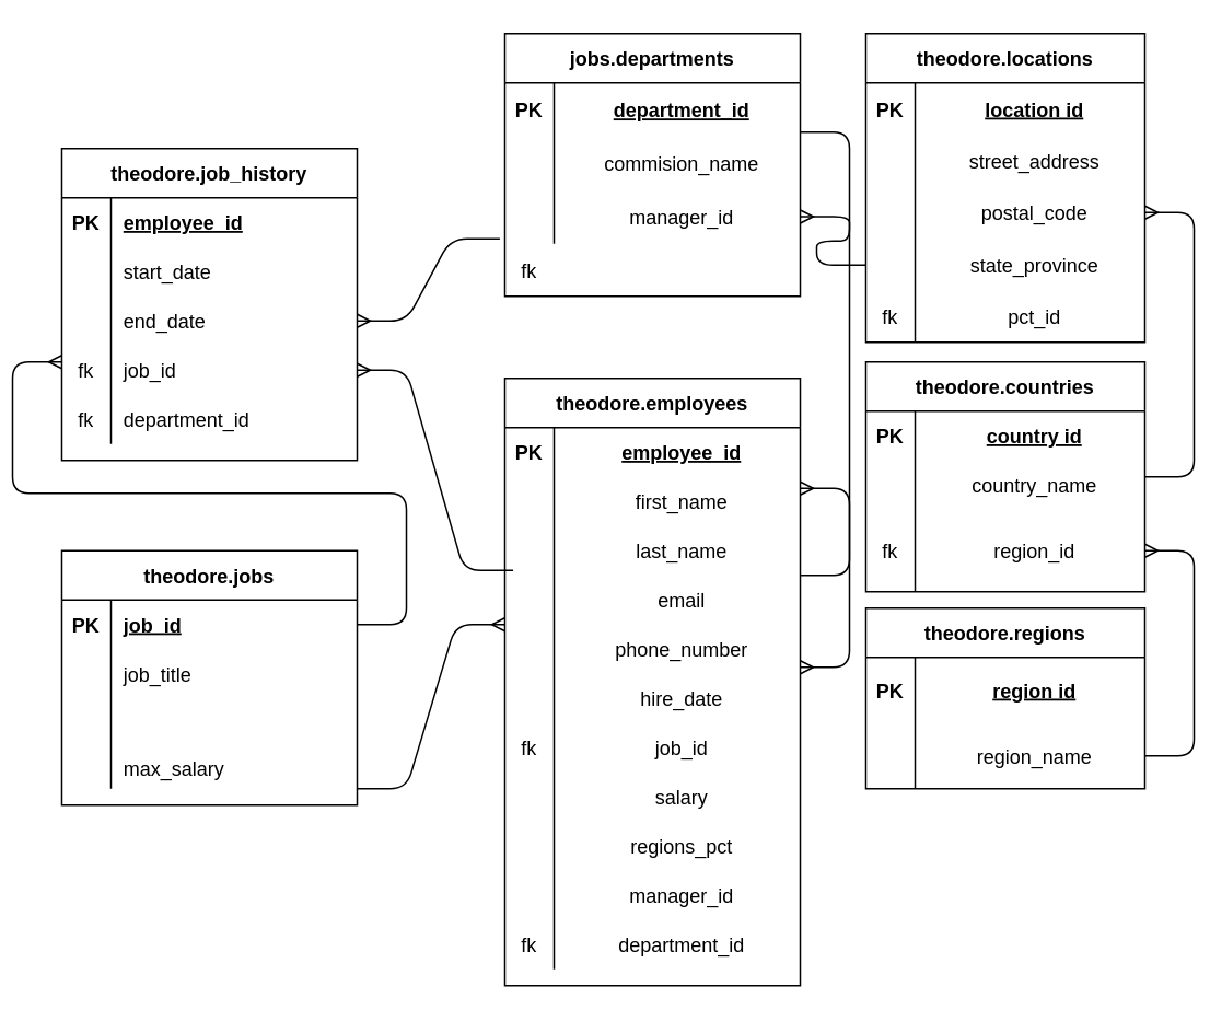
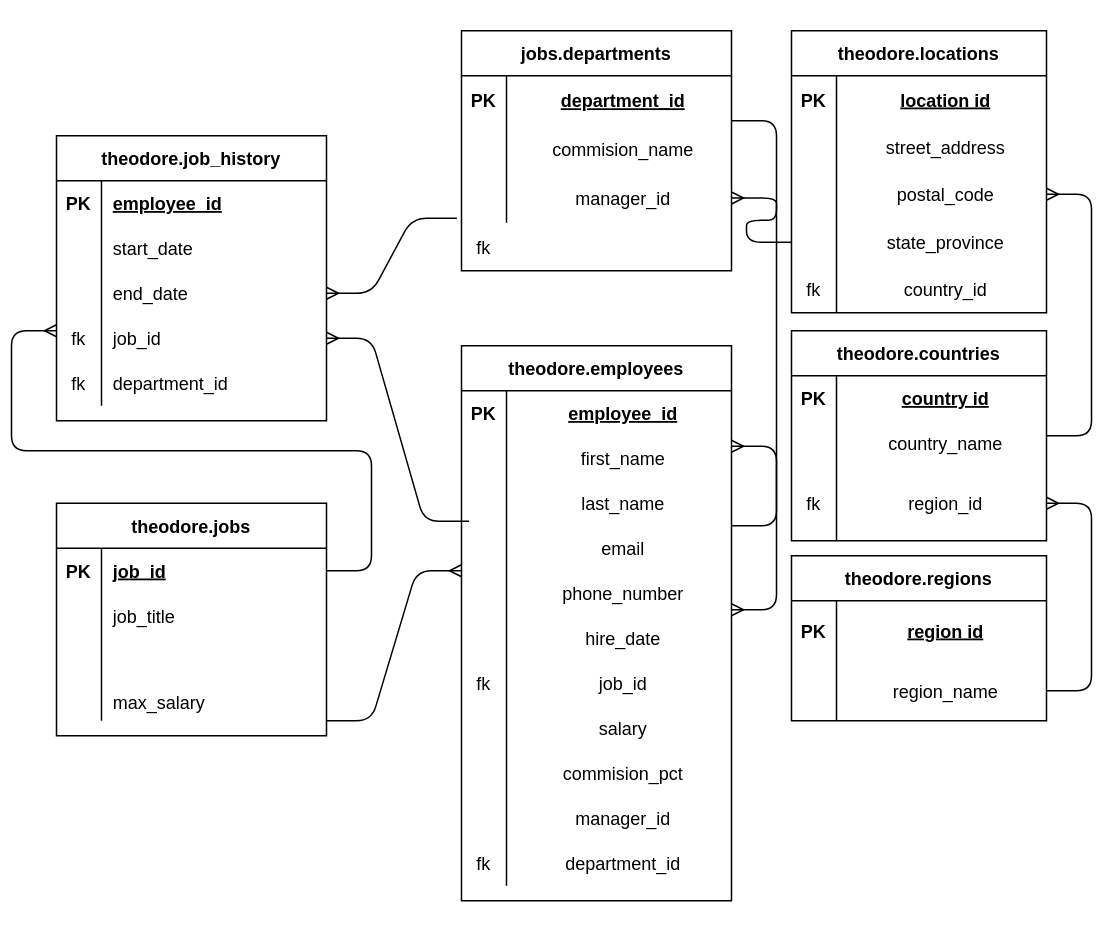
- <mxCell id="35" value="pct_id" style="shape=partialRectangle;connectable=0;fillColor=none;top=0;left=0;bottom=0;right=0;align=center;spacingLeft=6;overflow=hidden;" vertex="1" parent="33"><mxGeometry x="30" width="140" height="31" as="geometry" /></mxCell>
+ <mxCell id="35" value="country_id" style="shape=partialRectangle;connectable=0;fillColor=none;top=0;left=0;bottom=0;right=0;align=center;spacingLeft=6;overflow=hidden;" vertex="1" parent="33"><mxGeometry x="30" width="140" height="31" as="geometry" /></mxCell>
- <mxCell id="76" value="regions_pct" style="shape=partialRectangle;connectable=0;fillColor=none;top=0;left=0;bottom=0;right=0;align=center;spacingLeft=6;overflow=hidden;" vertex="1" parent="74"><mxGeometry x="30" width="150" height="30" as="geometry" /></mxCell>
+ <mxCell id="76" value="commision_pct" style="shape=partialRectangle;connectable=0;fillColor=none;top=0;left=0;bottom=0;right=0;align=center;spacingLeft=6;overflow=hidden;" vertex="1" parent="74"><mxGeometry x="30" width="150" height="30" as="geometry" /></mxCell>
